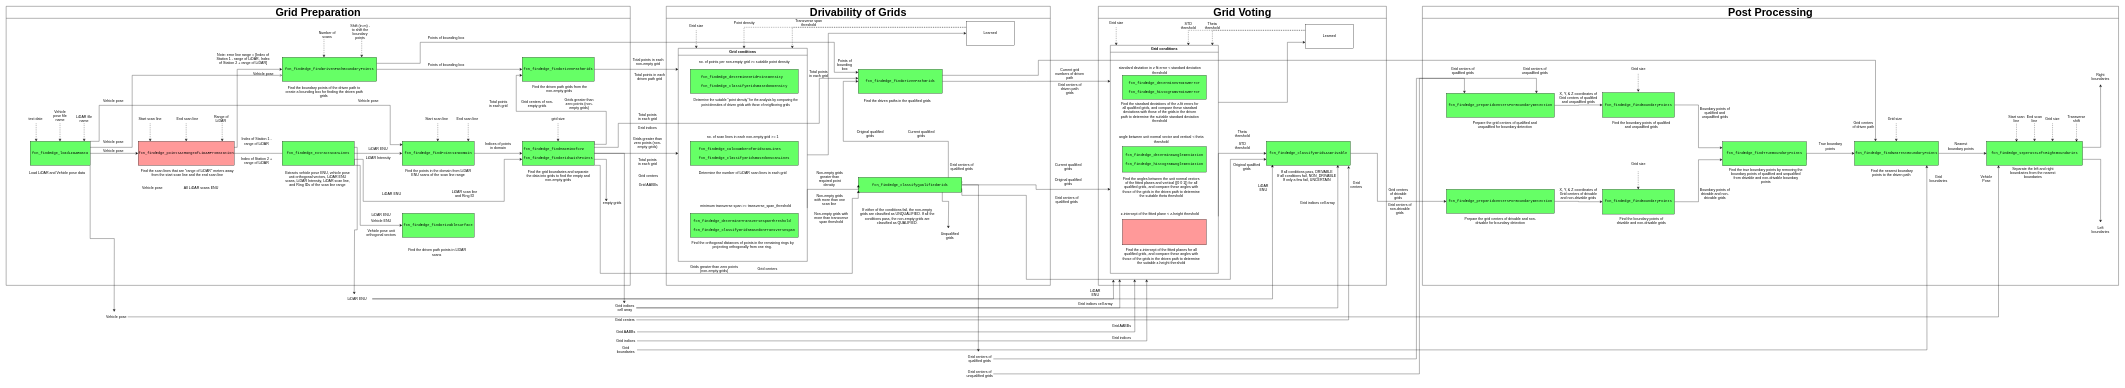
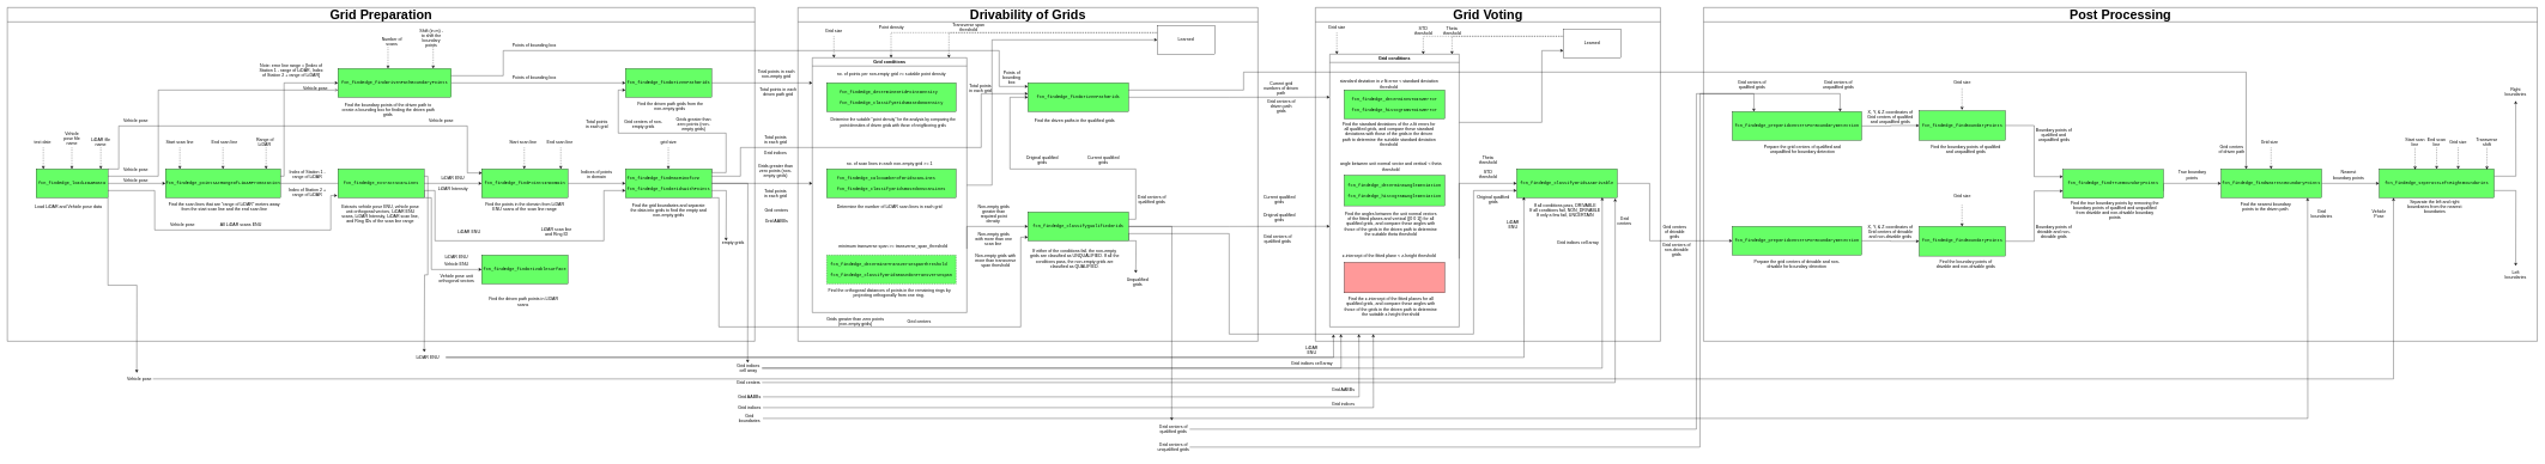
- <mxCell id="21" value="Index of Station 1 - range of LiDAR" style="text;html=1;align=center;verticalAlign=middle;whiteSpace=wrap;rounded=0;" parent="1" vertex="1"><mxGeometry x="800" y="455" width="110" height="30" as="geometry" /></mxCell>
+ <mxCell id="21" value="Index of Station 1 - range of LiDAR" style="text;html=1;align=center;verticalAlign=middle;whiteSpace=wrap;rounded=0;" parent="1" vertex="1"><mxGeometry x="800" y="470" width="110" height="30" as="geometry" /></mxCell>
- <mxCell id="13" value="&lt;div style=&quot;padding: 30px; text-align: start;&quot; class=&quot;rtcContent&quot;&gt;&lt;div style=&quot;font-family: Menlo, Monaco, Consolas, &amp;quot;Courier New&amp;quot;, monospace;&quot; class=&quot;lineNode&quot;&gt;&lt;span style=&quot;white-space: pre;&quot;&gt;&lt;font style=&quot;font-size: 12px;&quot;&gt;fcn_findEdge_pointsAtRangeOfLiDARFromStation&lt;/font&gt;&lt;/span&gt;&lt;/div&gt;&lt;/div&gt;" style="rounded=0;whiteSpace=wrap;html=1;fillColor=#ff9999;" parent="1" vertex="1"><mxGeometry x="460" y="470" width="320" height="80" as="geometry" /></mxCell>
+ <mxCell id="13" value="&lt;div style=&quot;padding: 30px; text-align: start;&quot; class=&quot;rtcContent&quot;&gt;&lt;div style=&quot;font-family: Menlo, Monaco, Consolas, &amp;quot;Courier New&amp;quot;, monospace;&quot; class=&quot;lineNode&quot;&gt;&lt;span style=&quot;white-space: pre;&quot;&gt;&lt;font style=&quot;font-size: 12px;&quot;&gt;fcn_findEdge_pointsAtRangeOfLiDARFromStation&lt;/font&gt;&lt;/span&gt;&lt;/div&gt;&lt;/div&gt;" style="rounded=0;whiteSpace=wrap;html=1;fillColor=#66FF66;" parent="1" vertex="1"><mxGeometry x="460" y="470" width="320" height="80" as="geometry" /></mxCell>
+ <mxCell id="29" style="edgeStyle=orthogonalEdgeStyle;rounded=0;orthogonalLoop=1;jettySize=auto;html=1;exitX=1;exitY=0.75;exitDx=0;exitDy=0;entryX=-0.008;entryY=0.925;entryDx=0;entryDy=0;entryPerimeter=0;" parent="1" source="5" target="28" edge="1"><mxGeometry relative="1" as="geometry"><Array as="points"><mxPoint x="430" y="530" /><mxPoint x="430" y="640" /><mxPoint x="920" y="640" /><mxPoint x="920" y="544" /></Array></mxGeometry></mxCell>
- <mxCell id="114" value="&lt;div style=&quot;padding: 30px; text-align: start;&quot; class=&quot;rtcContent&quot;&gt;&lt;div style=&quot;font-family: Menlo, Monaco, Consolas, &amp;quot;Courier New&amp;quot;, monospace;&quot; class=&quot;lineNode&quot;&gt;&lt;span style=&quot;white-space: pre;&quot;&gt;&lt;font style=&quot;font-size: 12px;&quot;&gt;fcn_findEdge_classifyQualifiedGrids&lt;/font&gt;&lt;/span&gt;&lt;/div&gt;&lt;/div&gt;" style="rounded=0;whiteSpace=wrap;html=1;fillColor=#66FF66;" parent="93" vertex="1"><mxGeometry x="640" y="570" width="345" height="50" as="geometry" /></mxCell>
+ <mxCell id="114" value="&lt;div style=&quot;padding: 30px; text-align: start;&quot; class=&quot;rtcContent&quot;&gt;&lt;div style=&quot;font-family: Menlo, Monaco, Consolas, &amp;quot;Courier New&amp;quot;, monospace;&quot; class=&quot;lineNode&quot;&gt;&lt;span style=&quot;white-space: pre;&quot;&gt;&lt;font style=&quot;font-size: 12px;&quot;&gt;fcn_findEdge_classifyQualifiedGrids&lt;/font&gt;&lt;/span&gt;&lt;/div&gt;&lt;/div&gt;" style="rounded=0;whiteSpace=wrap;html=1;fillColor=#66FF66;" parent="93" vertex="1"><mxGeometry x="640" y="570" width="280" height="80" as="geometry" /></mxCell>
- <mxCell id="100" value="&lt;div style=&quot;padding: 30px; text-align: start;&quot; class=&quot;rtcContent&quot;&gt;&lt;div style=&quot;font-family: Menlo, Monaco, Consolas, &amp;quot;Courier New&amp;quot;, monospace;&quot; class=&quot;lineNode&quot;&gt;&lt;span style=&quot;white-space: pre;&quot;&gt;&lt;font style=&quot;font-size: 12px;&quot;&gt;fcn_findEdge_determineTransverseSpanThreshold&lt;/font&gt;&lt;/span&gt;&lt;/div&gt;&lt;div style=&quot;font-size: 13px; font-family: Menlo, Monaco, Consolas, &amp;quot;Courier New&amp;quot;, monospace;&quot; class=&quot;lineNode&quot;&gt;&lt;span style=&quot;white-space: pre; background-color: initial;&quot;&gt;&lt;br&gt;&lt;/span&gt;&lt;/div&gt;&lt;div style=&quot;font-family: Menlo, Monaco, Consolas, &amp;quot;Courier New&amp;quot;, monospace;&quot; class=&quot;lineNode&quot;&gt;&lt;span style=&quot;white-space: pre; background-color: initial;&quot;&gt;&lt;font style=&quot;font-size: 12px;&quot;&gt;fcn_findEdge_classifyGridsBasedOnTransverseSpan&lt;/font&gt;&lt;/span&gt;&lt;/div&gt;&lt;/div&gt;" style="rounded=0;whiteSpace=wrap;html=1;fillColor=#66FF66;" parent="93" vertex="1"><mxGeometry x="80" y="690" width="360" height="80" as="geometry" /></mxCell>
+ <mxCell id="100" value="&lt;div style=&quot;padding: 30px; text-align: start;&quot; class=&quot;rtcContent&quot;&gt;&lt;div style=&quot;font-family: Menlo, Monaco, Consolas, &amp;quot;Courier New&amp;quot;, monospace;&quot; class=&quot;lineNode&quot;&gt;&lt;span style=&quot;white-space: pre;&quot;&gt;&lt;font style=&quot;font-size: 12px;&quot;&gt;fcn_findEdge_determineTransverseSpanThreshold&lt;/font&gt;&lt;/span&gt;&lt;/div&gt;&lt;div style=&quot;font-size: 13px; font-family: Menlo, Monaco, Consolas, &amp;quot;Courier New&amp;quot;, monospace;&quot; class=&quot;lineNode&quot;&gt;&lt;span style=&quot;white-space: pre; background-color: initial;&quot;&gt;&lt;br&gt;&lt;/span&gt;&lt;/div&gt;&lt;div style=&quot;font-family: Menlo, Monaco, Consolas, &amp;quot;Courier New&amp;quot;, monospace;&quot; class=&quot;lineNode&quot;&gt;&lt;span style=&quot;white-space: pre; background-color: initial;&quot;&gt;&lt;font style=&quot;font-size: 12px;&quot;&gt;fcn_findEdge_classifyGridsBasedOnTransverseSpan&lt;/font&gt;&lt;/span&gt;&lt;/div&gt;&lt;/div&gt;" style="rounded=0;whiteSpace=wrap;html=1;fillColor=#66FF66;dashed=1;" parent="93" vertex="1"><mxGeometry x="80" y="690" width="360" height="80" as="geometry" /></mxCell>
